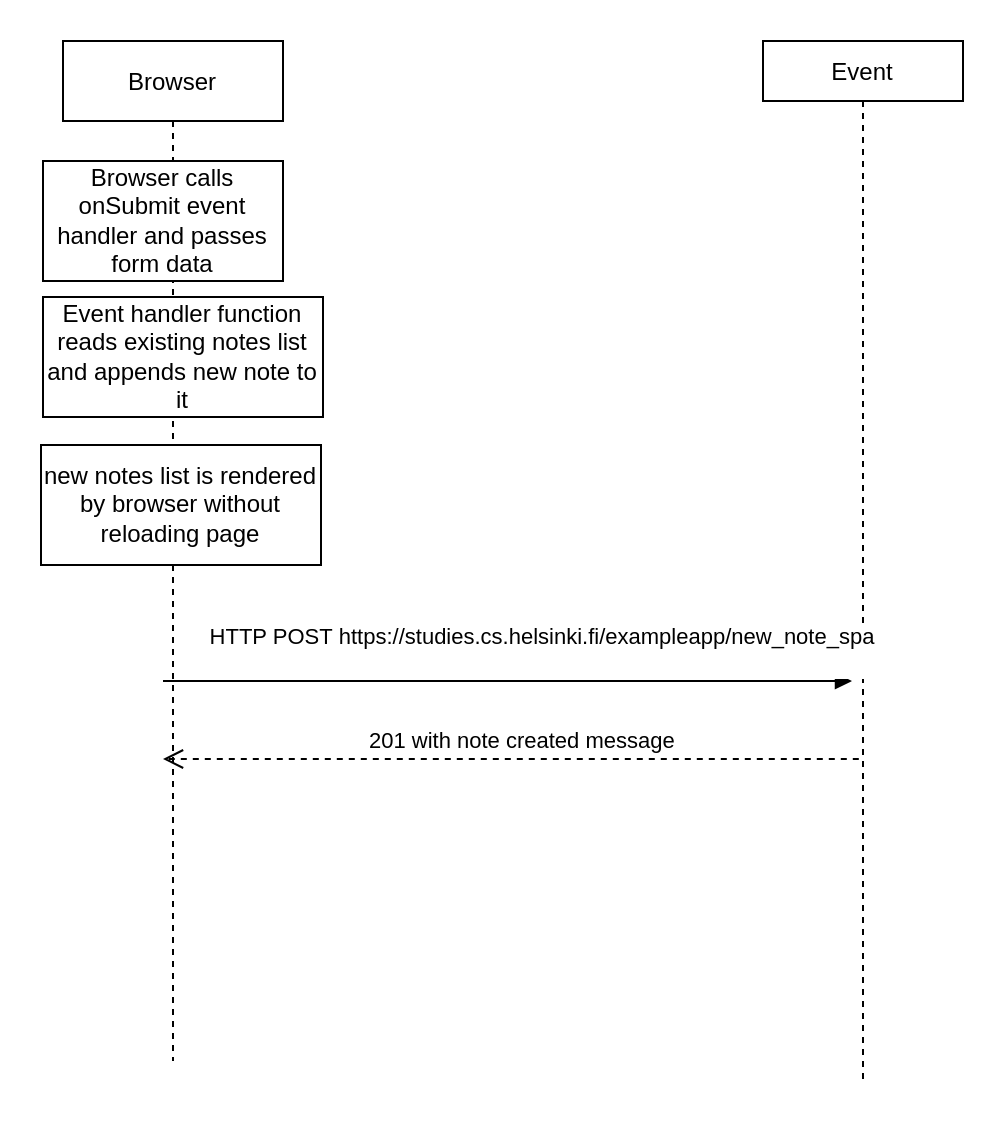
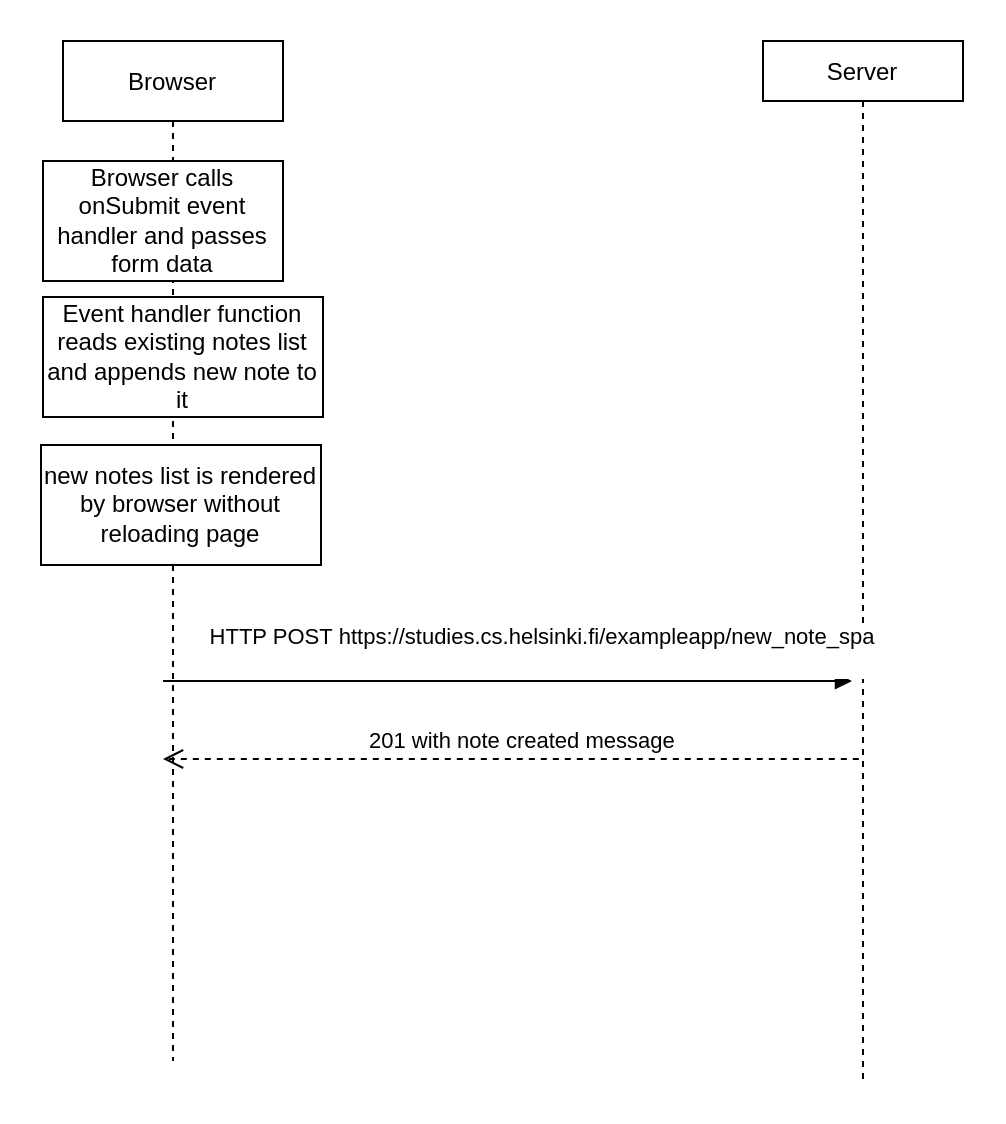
- <mxCell id="3" value="Event" style="shape=umlLifeline;perimeter=lifelinePerimeter;container=1;collapsible=0;recursiveResize=0;rounded=0;shadow=0;strokeWidth=1;size=30;" parent="1" vertex="1"><mxGeometry x="381" y="20" width="100" height="520" as="geometry" /></mxCell>
+ <mxCell id="3" value="Server" style="shape=umlLifeline;perimeter=lifelinePerimeter;container=1;collapsible=0;recursiveResize=0;rounded=0;shadow=0;strokeWidth=1;size=30;" parent="1" vertex="1"><mxGeometry x="381" y="20" width="100" height="520" as="geometry" /></mxCell>
